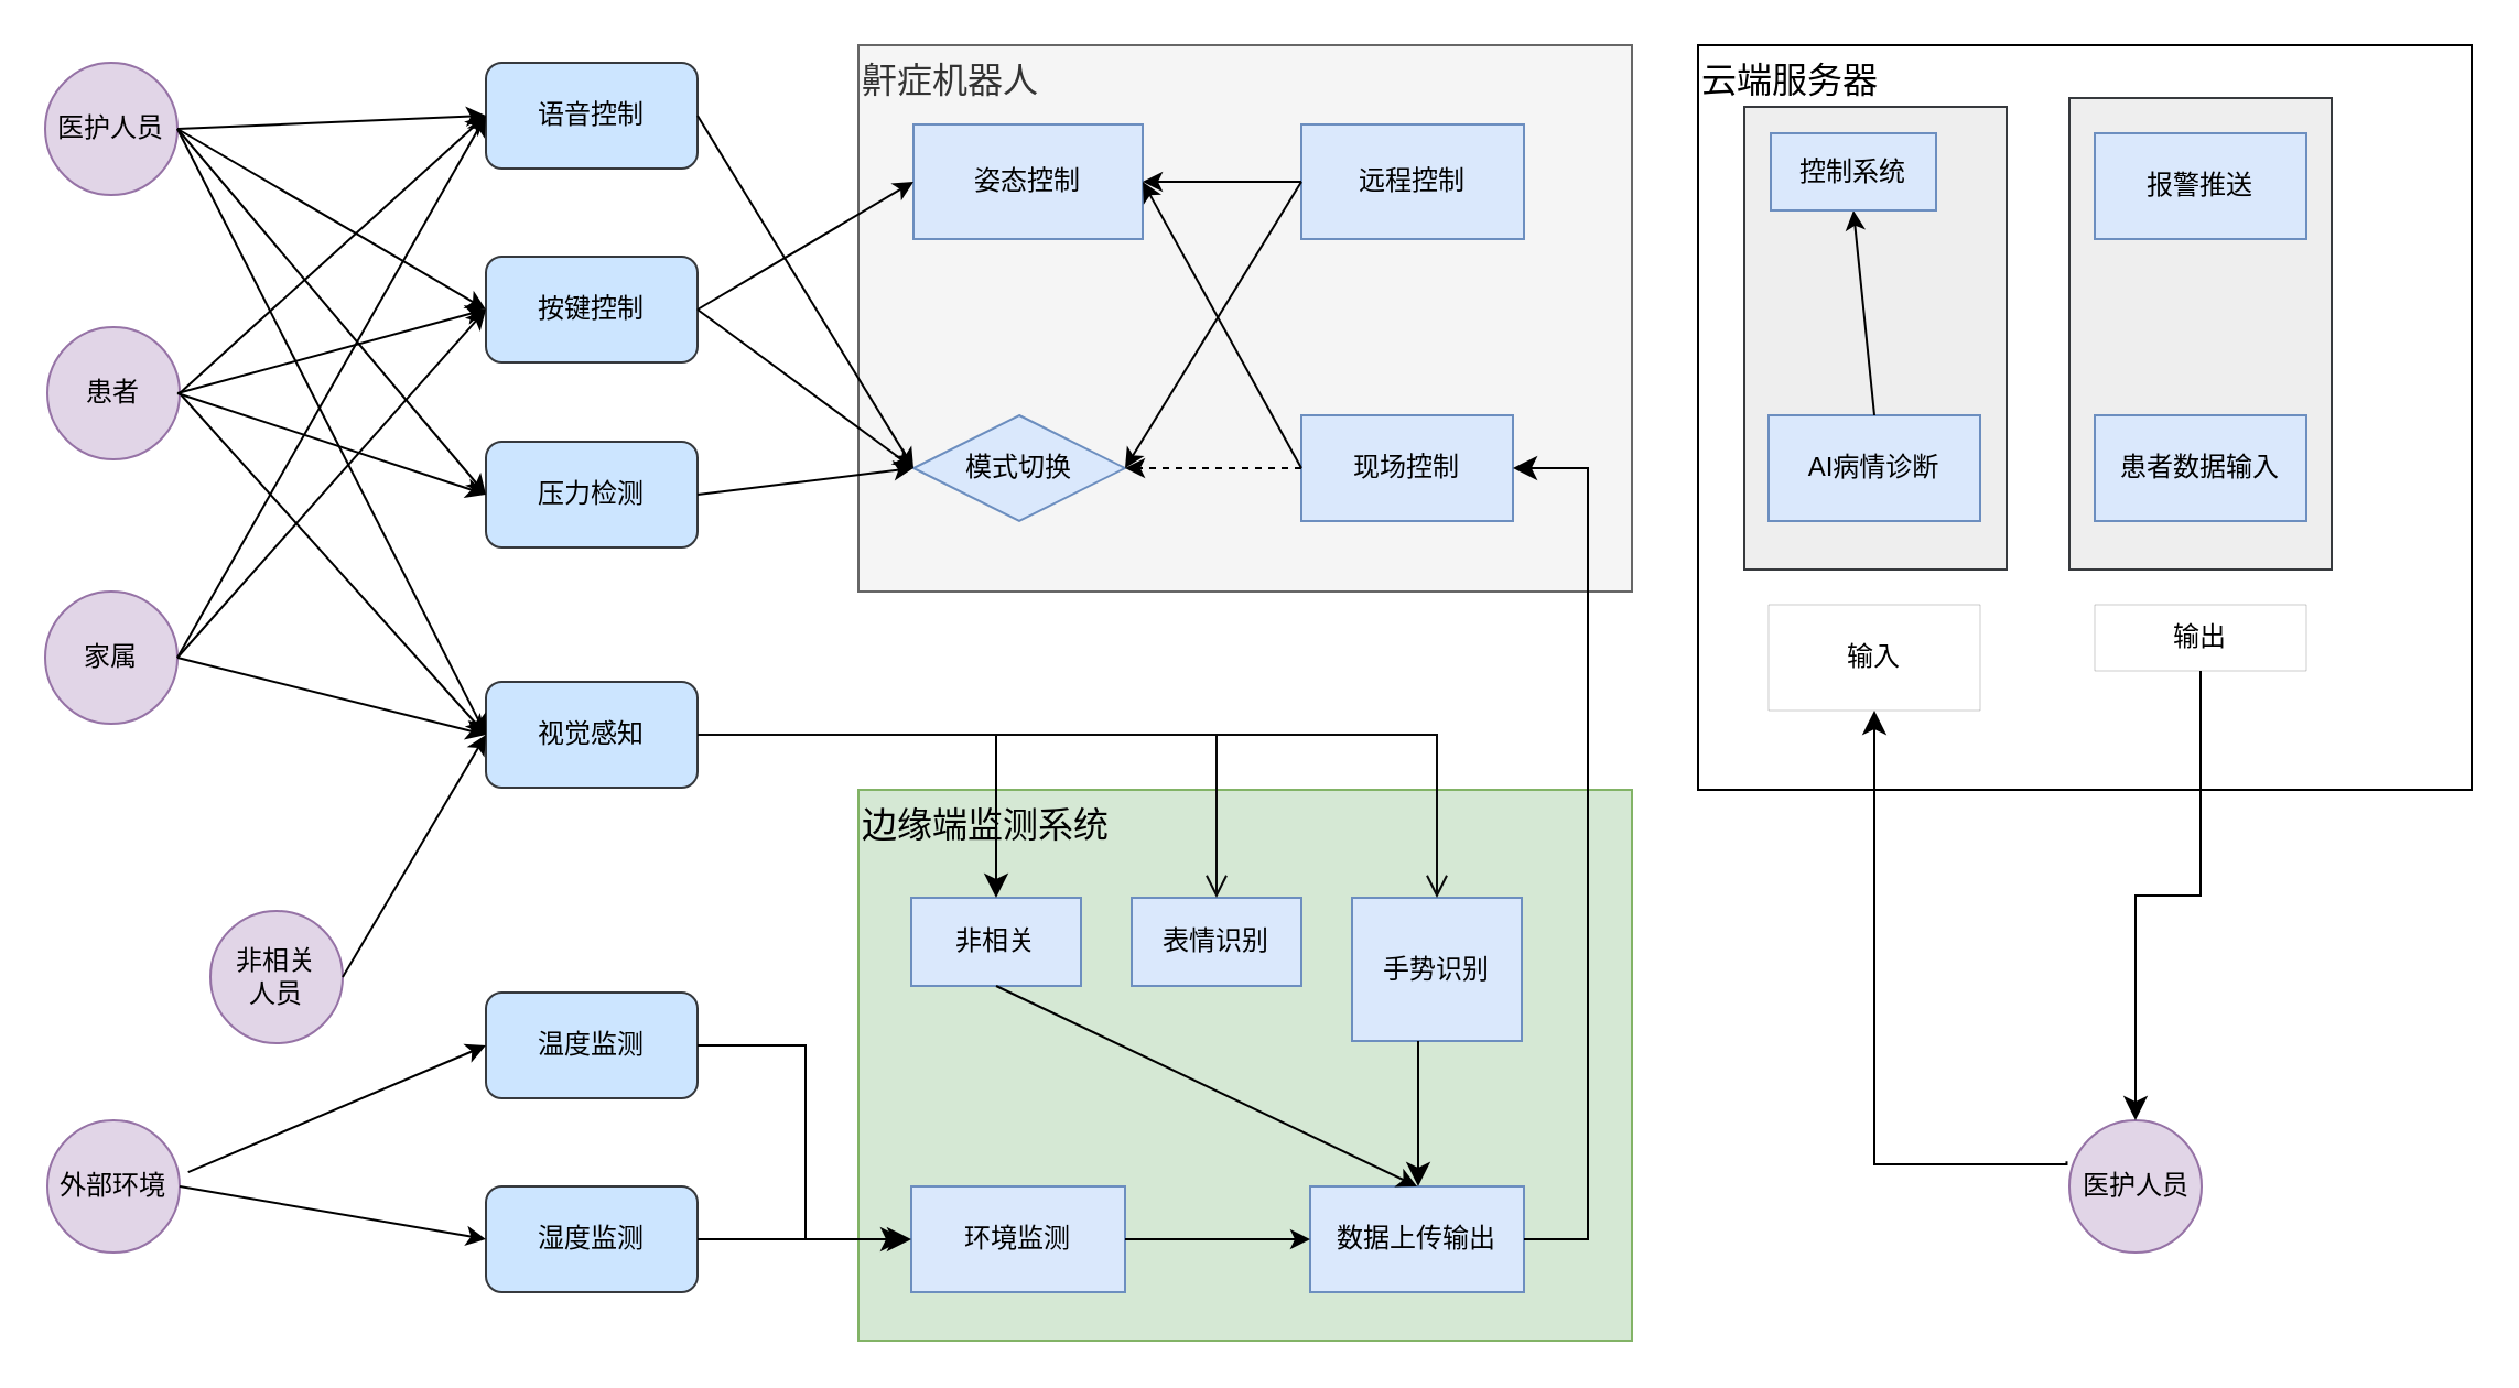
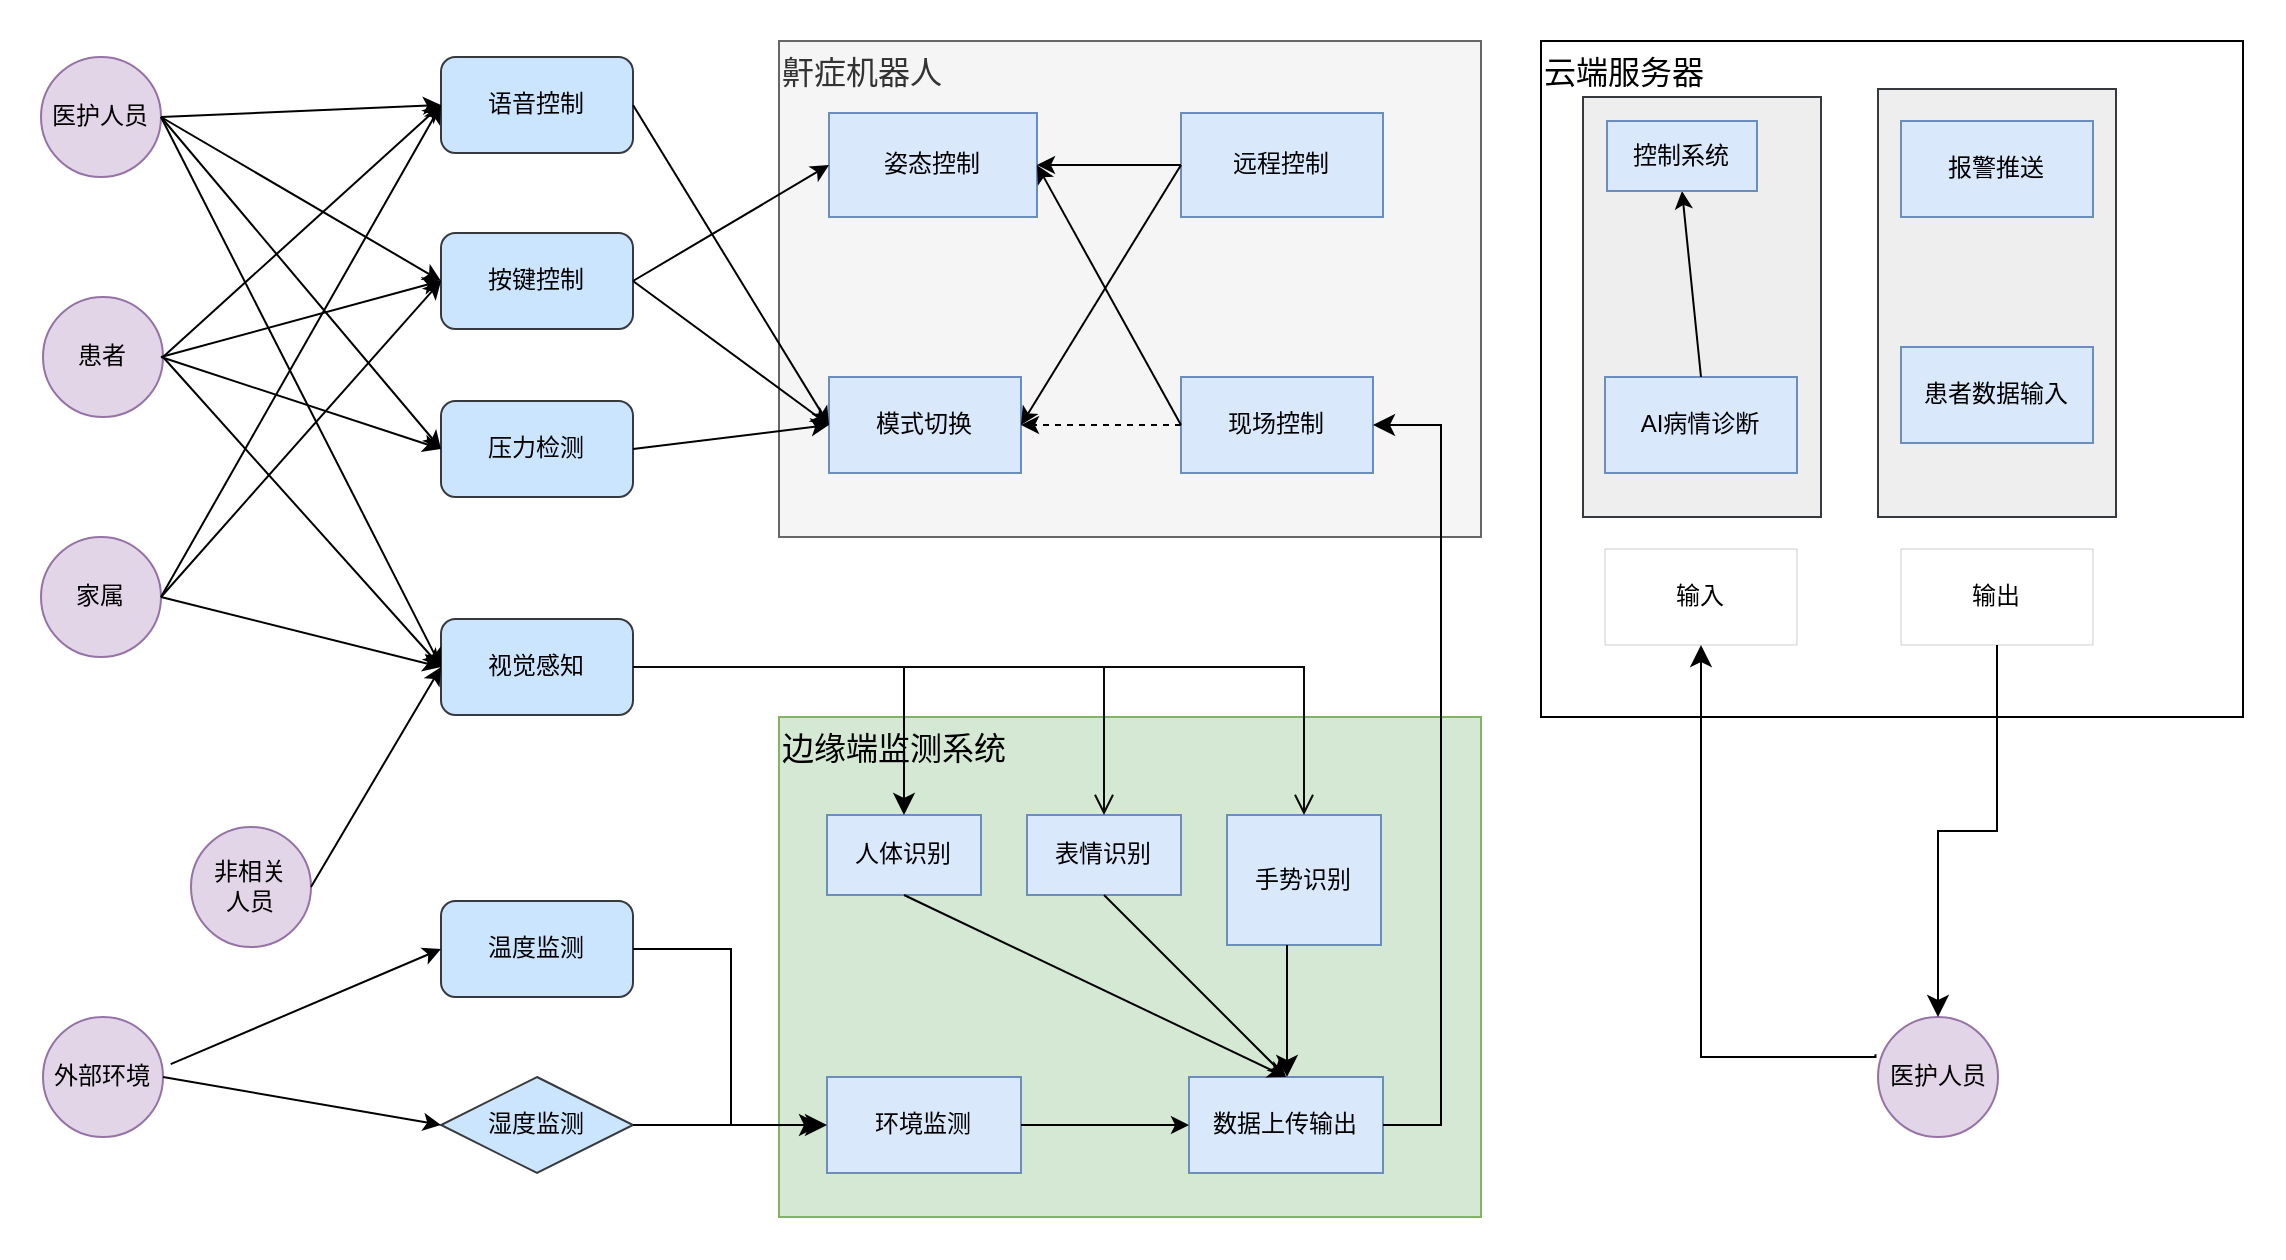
- <mxCell id="21" value="模式切换" style="rhombus;whiteSpace=wrap;html=1;fillColor=#dae8fc;strokeColor=#6c8ebf;" vertex="1" parent="1"><mxGeometry x="414" y="188" width="96" height="48" as="geometry" /></mxCell>
+ <mxCell id="21" value="模式切换" style="rounded=0;whiteSpace=wrap;html=1;fillColor=#dae8fc;strokeColor=#6c8ebf;" vertex="1" parent="1"><mxGeometry x="414" y="188" width="96" height="48" as="geometry" /></mxCell>
- <mxCell id="64" value="患者数据输入" style="rounded=0;whiteSpace=wrap;html=1;fillColor=#dae8fc;strokeColor=#6c8ebf;" vertex="1" parent="1"><mxGeometry x="950" y="188" width="96" height="48" as="geometry" /></mxCell>
+ <mxCell id="64" value="患者数据输入" style="rounded=0;whiteSpace=wrap;html=1;fillColor=#dae8fc;strokeColor=#6c8ebf;" vertex="1" parent="1"><mxGeometry x="950" y="173" width="96" height="48" as="geometry" /></mxCell>
- <mxCell id="66" value="输出" style="rounded=0;whiteSpace=wrap;html=1;strokeWidth=0;" vertex="1" parent="1"><mxGeometry x="950" y="274" width="96" height="30" as="geometry" /></mxCell>
+ <mxCell id="66" value="输出" style="rounded=0;whiteSpace=wrap;html=1;strokeWidth=0;" vertex="1" parent="1"><mxGeometry x="950" y="274" width="96" height="48" as="geometry" /></mxCell>
- <mxCell id="22" value="非相关" style="rounded=0;whiteSpace=wrap;html=1;fillColor=#dae8fc;strokeColor=#6c8ebf;" vertex="1" parent="1"><mxGeometry x="413" y="407" width="77" height="40" as="geometry" /></mxCell>
+ <mxCell id="22" value="人体识别" style="rounded=0;whiteSpace=wrap;html=1;fillColor=#dae8fc;strokeColor=#6c8ebf;" vertex="1" parent="1"><mxGeometry x="413" y="407" width="77" height="40" as="geometry" /></mxCell>
+ <mxCell id="56" value="" style="endArrow=classic;html=1;rounded=0;exitX=0.5;exitY=1;exitDx=0;exitDy=0;entryX=0.5;entryY=0;entryDx=0;entryDy=0;" edge="1" parent="1" source="25" target="24"><mxGeometry width="50" height="50" relative="1" as="geometry"><mxPoint x="461" y="457" as="sourcePoint" /><mxPoint x="677" y="548" as="targetPoint" /></mxGeometry></mxCell>
- <mxCell id="17" value="湿度监测" style="rounded=1;whiteSpace=wrap;html=1;fillColor=#cce5ff;strokeColor=#36393d;" vertex="1" parent="1"><mxGeometry x="220" y="538" width="96" height="48" as="geometry" /></mxCell>
+ <mxCell id="17" value="湿度监测" style="rhombus;whiteSpace=wrap;html=1;fillColor=#cce5ff;strokeColor=#36393d;" vertex="1" parent="1"><mxGeometry x="220" y="538" width="96" height="48" as="geometry" /></mxCell>
